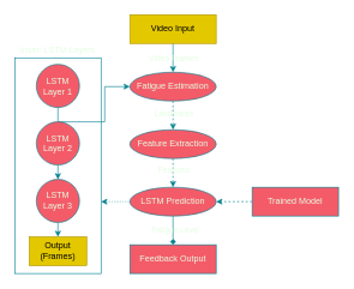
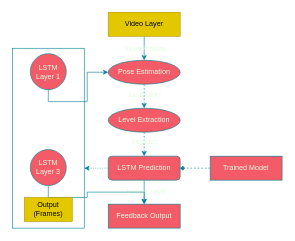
- <mxCell id="4" value="Video Input" style="rounded=0;whiteSpace=wrap;html=1;labelBackgroundColor=none;fillColor=light-dark(#E3C800,#FF9933);strokeColor=light-dark(#B09500,#3FABB9);fontColor=light-dark(#000000,#000000);" vertex="1" parent="1"><mxGeometry x="180" y="20" width="120" height="40" as="geometry" /></mxCell>
+ <mxCell id="4" value="Video Layer" style="rounded=0;whiteSpace=wrap;html=1;labelBackgroundColor=none;fillColor=light-dark(#E3C800,#FF9933);strokeColor=light-dark(#B09500,#3FABB9);fontColor=light-dark(#000000,#000000);" vertex="1" parent="1"><mxGeometry x="180" y="20" width="120" height="40" as="geometry" /></mxCell>
- <mxCell id="25" value="Inset: LSTM Layers" style="text;html=1;align=center;verticalAlign=middle;whiteSpace=wrap;rounded=0;fontColor=#E4FDE1;" vertex="1" parent="1"><mxGeometry x="25" y="60" width="110" height="20" as="geometry" /></mxCell>
- <mxCell id="7" value="Fatigue Estimation" style="ellipse;whiteSpace=wrap;html=1;labelBackgroundColor=none;fillColor=light-dark(#F45B69,#99CCFF);strokeColor=#028090;fontColor=#E4FDE1;" vertex="1" parent="1"><mxGeometry x="180" y="100" width="120" height="40" as="geometry" /></mxCell>
+ <mxCell id="7" value="Pose Estimation" style="ellipse;whiteSpace=wrap;html=1;labelBackgroundColor=none;fillColor=light-dark(#F45B69,#99CCFF);strokeColor=#028090;fontColor=#E4FDE1;" vertex="1" parent="1"><mxGeometry x="180" y="100" width="120" height="40" as="geometry" /></mxCell>
- <mxCell id="20" value="LSTM Layer 2" style="ellipse;whiteSpace=wrap;html=1;aspect=fixed;labelBackgroundColor=none;fillColor=light-dark(#F45B69,#CC99FF);strokeColor=#028090;fontColor=#E4FDE1;" vertex="1" parent="1"><mxGeometry x="50" y="169" width="60" height="60" as="geometry" /></mxCell>
- <mxCell id="10" value="Feature Extraction" style="ellipse;whiteSpace=wrap;html=1;labelBackgroundColor=none;fillColor=light-dark(#F45B69,#99CCFF);strokeColor=#028090;fontColor=#E4FDE1;" vertex="1" parent="1"><mxGeometry x="180" y="180" width="120" height="40" as="geometry" /></mxCell>
+ <mxCell id="10" value="Level Extraction" style="ellipse;whiteSpace=wrap;html=1;labelBackgroundColor=none;fillColor=light-dark(#F45B69,#99CCFF);strokeColor=#028090;fontColor=#E4FDE1;" vertex="1" parent="1"><mxGeometry x="180" y="180" width="120" height="40" as="geometry" /></mxCell>
- <mxCell id="19" style="edgeStyle=orthogonalEdgeStyle;rounded=0;orthogonalLoop=1;jettySize=auto;html=1;exitX=0.5;exitY=1;exitDx=0;exitDy=0;entryX=0.5;entryY=0;entryDx=0;entryDy=0;strokeColor=#028090;fontColor=#E4FDE1;fillColor=#F45B69;" edge="1" parent="1" source="20" target="22"><mxGeometry relative="1" as="geometry" /></mxCell>
- <mxCell id="14" value="LSTM Prediction" style="ellipse;whiteSpace=wrap;html=1;labelBackgroundColor=none;fillColor=light-dark(#F45B69,#99CCFF);strokeColor=#028090;fontColor=#E4FDE1;" vertex="1" parent="1"><mxGeometry x="180" y="260" width="120" height="40" as="geometry" /></mxCell>
+ <mxCell id="14" value="LSTM Prediction" style="whiteSpace=wrap;html=1;labelBackgroundColor=none;fillColor=light-dark(#F45B69,#99CCFF);strokeColor=#028090;fontColor=#E4FDE1;rounded=1;" vertex="1" parent="1"><mxGeometry x="180" y="260" width="120" height="40" as="geometry" /></mxCell>
- <mxCell id="15" style="edgeStyle=orthogonalEdgeStyle;rounded=0;orthogonalLoop=1;jettySize=auto;html=1;exitX=0;exitY=0.5;exitDx=0;exitDy=0;entryX=1;entryY=0.5;entryDx=0;entryDy=0;dashed=1;labelBackgroundColor=none;strokeColor=#028090;fontColor=default;" edge="1" parent="1" source="16" target="14"><mxGeometry relative="1" as="geometry" /></mxCell>
+ <mxCell id="15" style="edgeStyle=orthogonalEdgeStyle;rounded=0;orthogonalLoop=1;jettySize=auto;html=1;exitX=0;exitY=0.5;exitDx=0;exitDy=0;entryX=1;entryY=0.5;entryDx=0;entryDy=0;dashed=1;labelBackgroundColor=none;strokeColor=#028090;fontColor=default;endArrow=diamond;" edge="1" parent="1" source="16" target="14"><mxGeometry relative="1" as="geometry" /></mxCell>
- <mxCell id="11" style="edgeStyle=orthogonalEdgeStyle;rounded=0;orthogonalLoop=1;jettySize=auto;html=1;exitX=0.5;exitY=1;exitDx=0;exitDy=0;entryX=0.5;entryY=0;entryDx=0;entryDy=0;strokeColor=#028090;fontColor=#E4FDE1;fillColor=#F45B69;endArrow=diamond;" edge="1" parent="1" source="14" target="23"><mxGeometry relative="1" as="geometry" /></mxCell>
+ <mxCell id="11" style="edgeStyle=orthogonalEdgeStyle;rounded=0;orthogonalLoop=1;jettySize=auto;html=1;exitX=0.5;exitY=1;exitDx=0;exitDy=0;entryX=0.5;entryY=0;entryDx=0;entryDy=0;strokeColor=#028090;fontColor=#E4FDE1;fillColor=#F45B69;" edge="1" parent="1" source="14" target="23"><mxGeometry relative="1" as="geometry" /></mxCell>
- <mxCell id="21" style="edgeStyle=orthogonalEdgeStyle;rounded=0;orthogonalLoop=1;jettySize=auto;html=1;exitX=0.5;exitY=1;exitDx=0;exitDy=0;entryX=0.5;entryY=0;entryDx=0;entryDy=0;strokeColor=#028090;fontColor=#E4FDE1;fillColor=#F45B69;" edge="1" parent="1" source="22" target="24"><mxGeometry relative="1" as="geometry" /></mxCell>
+ <mxCell id="21" style="edgeStyle=orthogonalEdgeStyle;rounded=0;orthogonalLoop=1;jettySize=auto;html=1;exitX=0.5;exitY=1;exitDx=0;exitDy=0;strokeColor=#028090;fontColor=#E4FDE1;fillColor=#F45B69;" edge="1" parent="1" source="22" target="23"><mxGeometry relative="1" as="geometry" /></mxCell>
